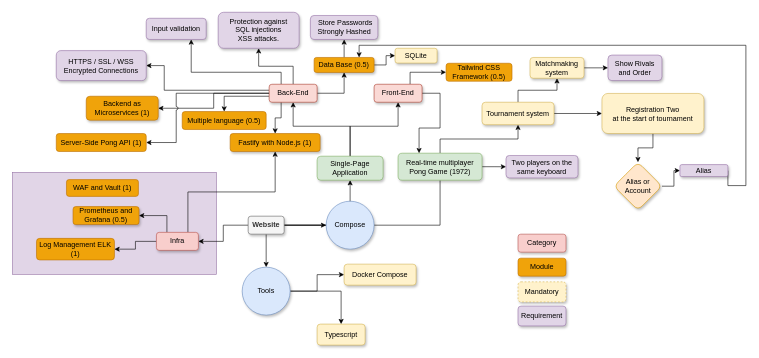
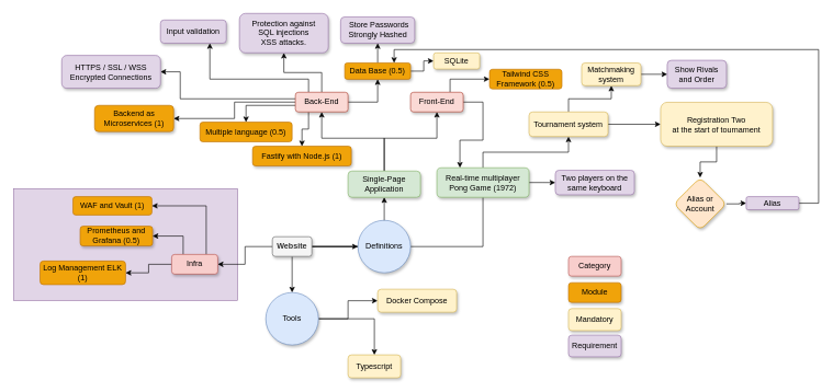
- <mxCell id="62" value="Server-Side Pong API (1)" style="rounded=1;whiteSpace=wrap;html=1;fillColor=#f0a30a;fontColor=#000000;strokeColor=#BD7000;" parent="1" vertex="1"><mxGeometry x="93" y="222.18" width="150" height="30" as="geometry" /></mxCell>
- <mxCell id="63" style="edgeStyle=orthogonalEdgeStyle;rounded=0;orthogonalLoop=1;jettySize=auto;html=1;entryX=1;entryY=0.5;entryDx=0;entryDy=0;jumpStyle=arc;" parent="1" source="39" target="62" edge="1"><mxGeometry relative="1" as="geometry"><Array as="points"><mxPoint x="293" y="155" /><mxPoint x="293" y="237" /></Array></mxGeometry></mxCell>
- <mxCell id="57" style="edgeStyle=orthogonalEdgeStyle;rounded=0;orthogonalLoop=1;jettySize=auto;html=1;exitX=0.75;exitY=0;exitDx=0;exitDy=0;" parent="1" source="58" target="51" edge="1"><mxGeometry relative="1" as="geometry" /></mxCell>
+ <mxCell id="57" style="edgeStyle=orthogonalEdgeStyle;rounded=0;orthogonalLoop=1;jettySize=auto;html=1;exitX=0.75;exitY=0;exitDx=0;exitDy=0;entryX=1;entryY=0.5;entryDx=0;entryDy=0;" parent="1" source="58" target="54" edge="1"><mxGeometry relative="1" as="geometry" /></mxCell>
- <mxCell id="65" value="Alias" style="whiteSpace=wrap;html=1;fillColor=#e1d5e7;strokeColor=#9673a6;rounded=1;shadow=1;glass=0;" parent="1" vertex="1"><mxGeometry x="1133" y="274" width="80" height="20" as="geometry" /></mxCell>
+ <mxCell id="65" value="Alias" style="whiteSpace=wrap;html=1;fillColor=#e1d5e7;strokeColor=#9673a6;rounded=1;shadow=1;glass=0;" parent="1" vertex="1"><mxGeometry x="1133" y="299" width="80" height="20" as="geometry" /></mxCell>
- <mxCell id="15" value="Compose" style="ellipse;whiteSpace=wrap;html=1;fillColor=#dae8fc;strokeColor=#6c8ebf;gradientColor=none;rounded=1;shadow=1;glass=0;" parent="1" vertex="1"><mxGeometry x="543" y="335" width="80" height="80" as="geometry" /></mxCell>
+ <mxCell id="15" value="Definitions" style="ellipse;whiteSpace=wrap;html=1;fillColor=#dae8fc;strokeColor=#6c8ebf;gradientColor=none;rounded=1;shadow=1;glass=0;" parent="1" vertex="1"><mxGeometry x="543" y="335" width="80" height="80" as="geometry" /></mxCell>
- <mxCell id="67" value="Mandatory" style="whiteSpace=wrap;html=1;fillColor=#fff2cc;strokeColor=#d6b656;rounded=1;shadow=1;glass=0;dashed=1;" vertex="1" parent="1"><mxGeometry x="863" y="469.5" width="80" height="33.5" as="geometry" /></mxCell>
+ <mxCell id="67" value="Mandatory" style="whiteSpace=wrap;html=1;fillColor=#fff2cc;strokeColor=#d6b656;rounded=1;shadow=1;glass=0;" vertex="1" parent="1"><mxGeometry x="863" y="469.5" width="80" height="33.5" as="geometry" /></mxCell>
